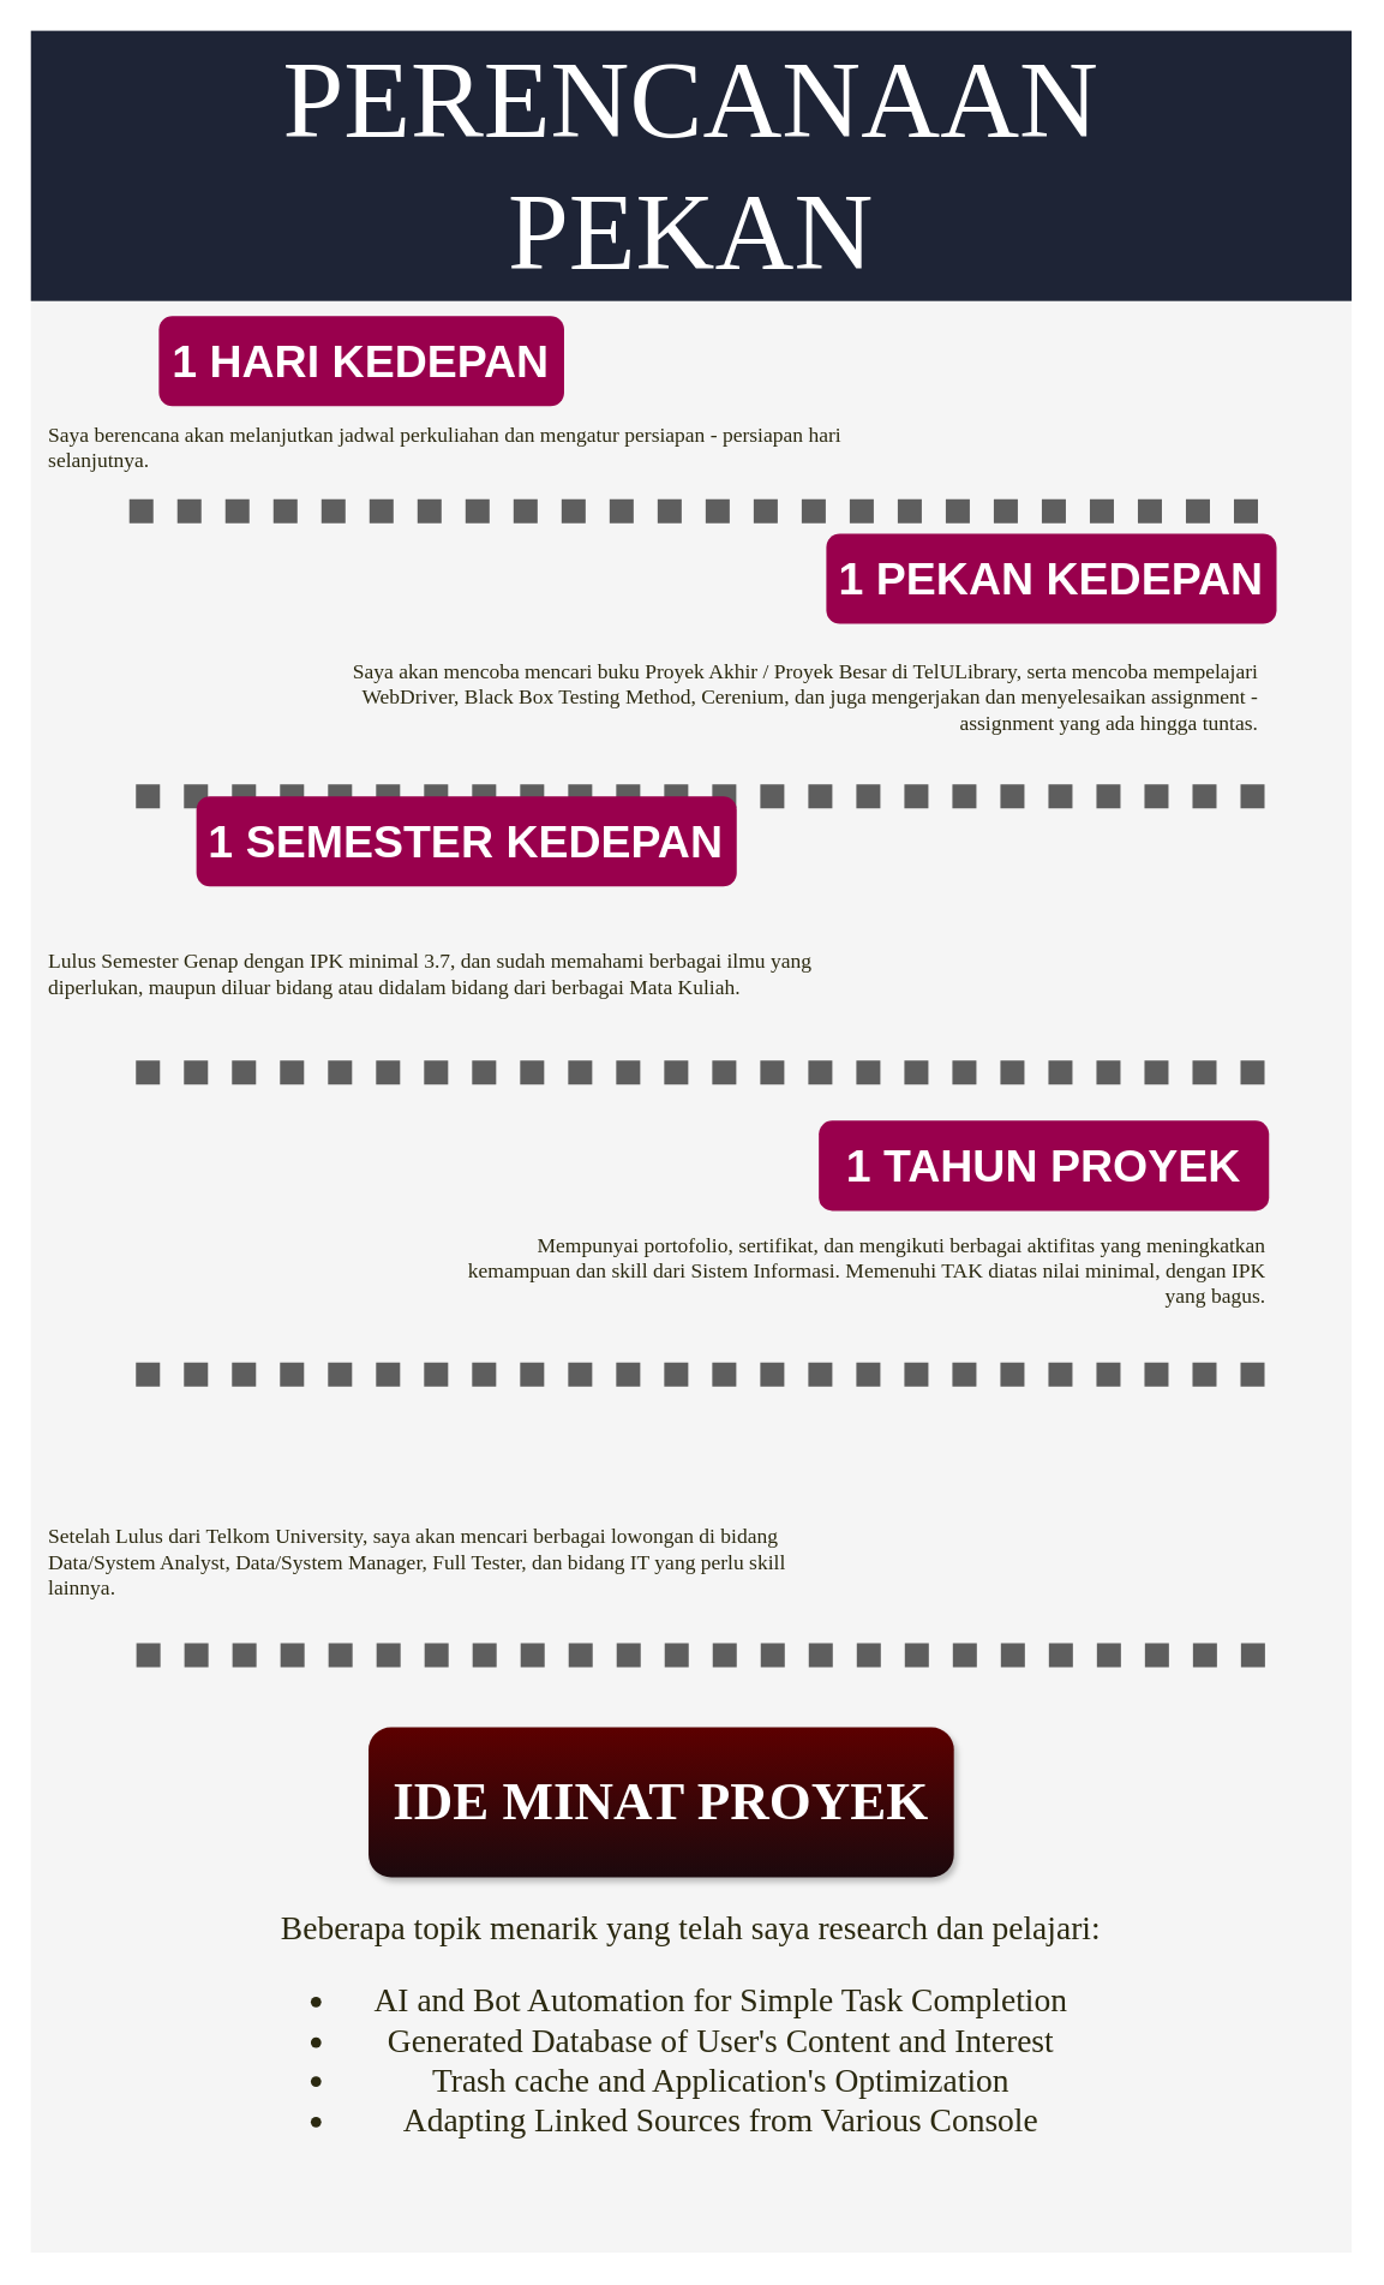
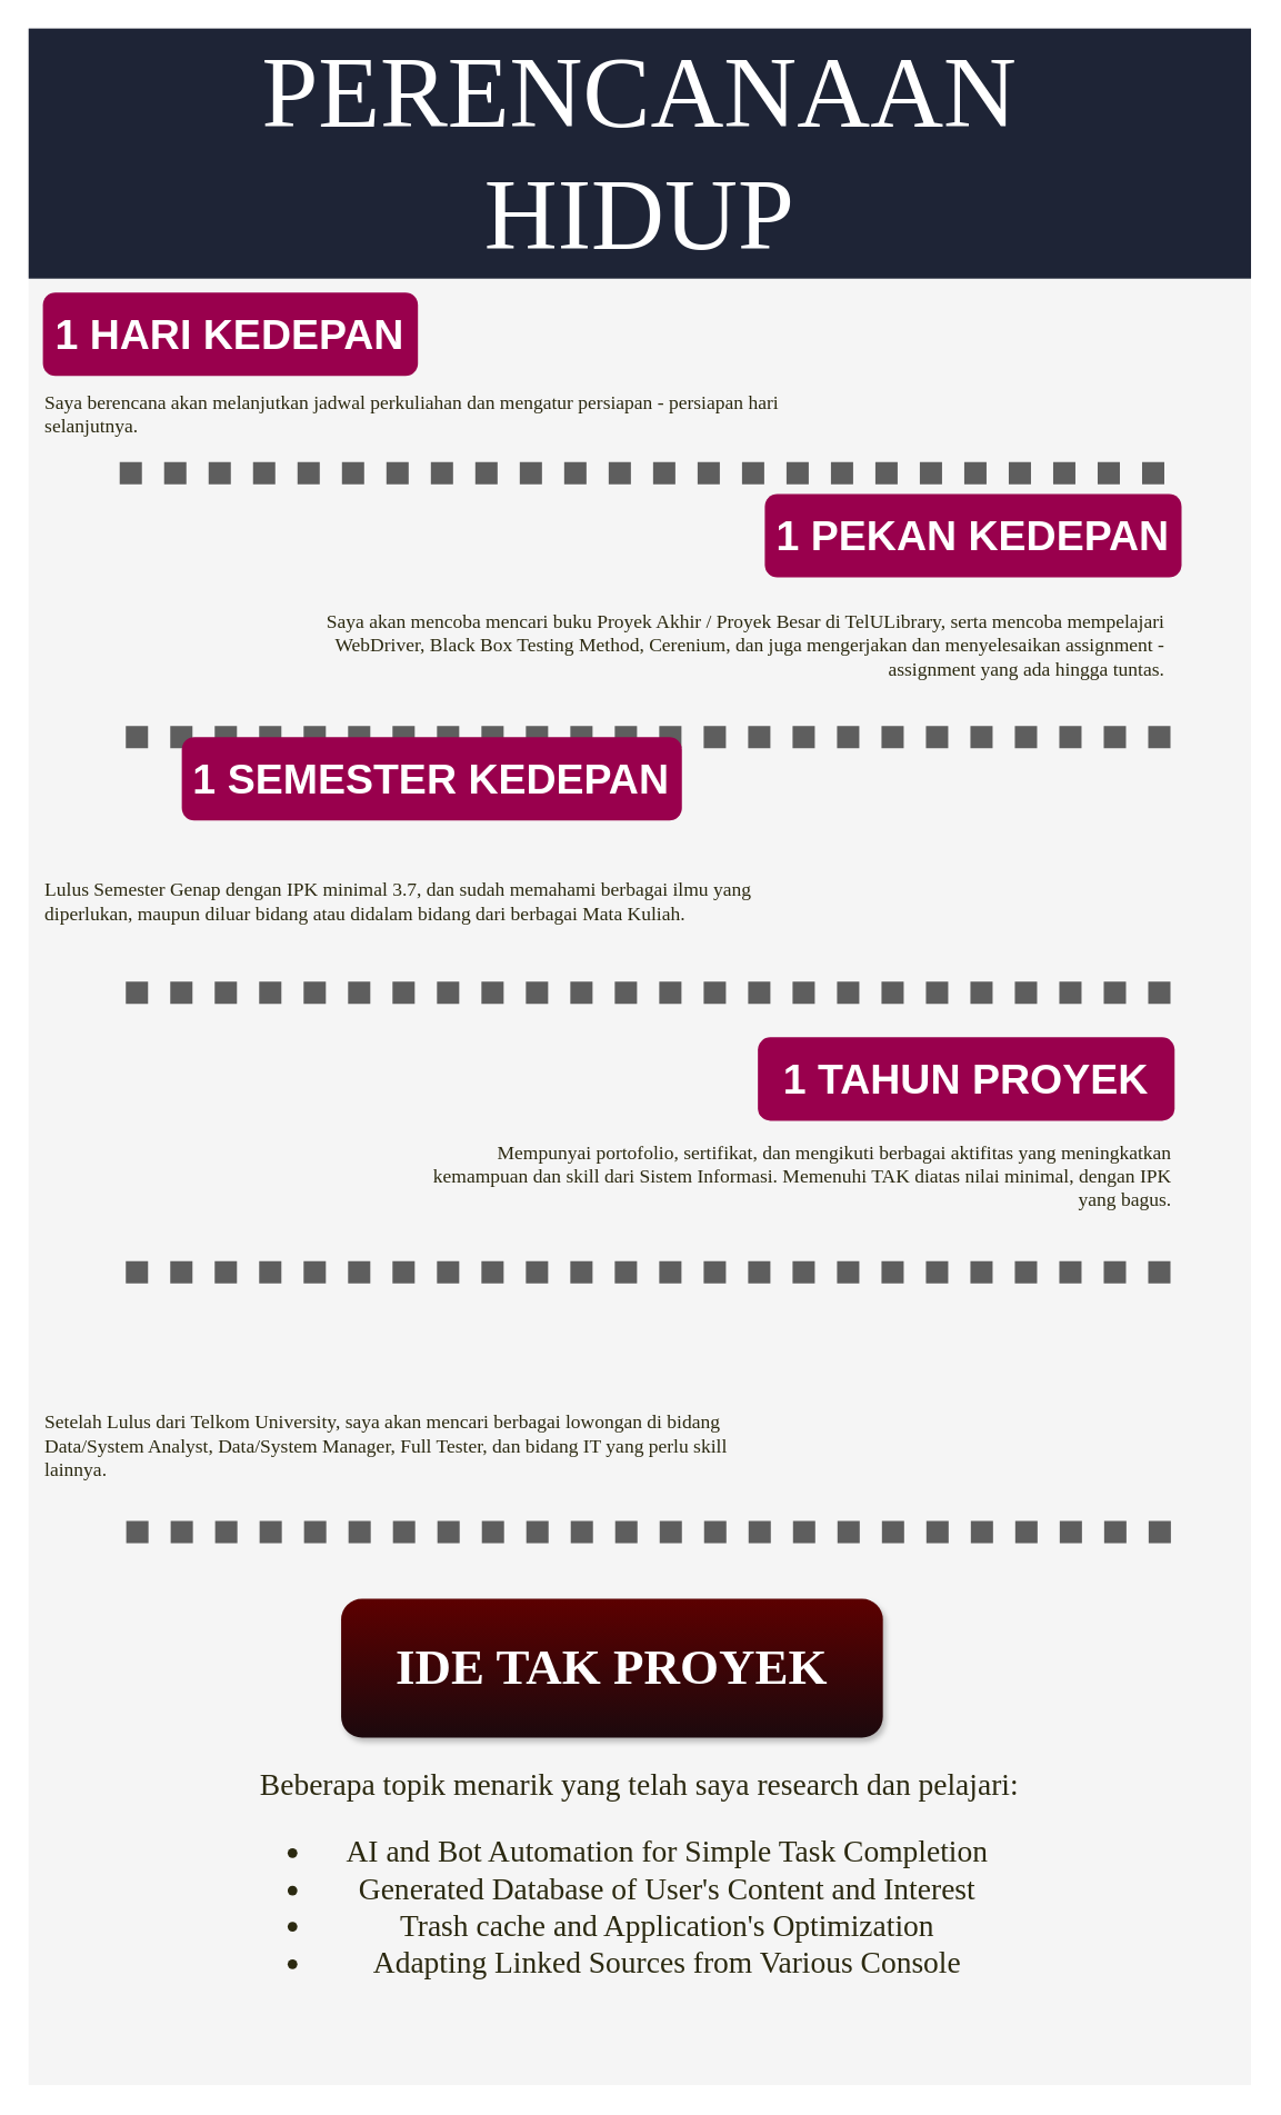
- <mxCell id="3" value="PERENCANAAN&lt;br style=&quot;font-size: 73px;&quot;&gt;PEKAN" style="whiteSpace=wrap;html=1;rounded=0;shadow=0;dashed=0;strokeColor=none;strokeWidth=4;fillColor=#1E2436;gradientColor=none;fontFamily=Times New Roman;fontSize=73;fontColor=#FFFFFF;align=center;fontStyle=0;labelBackgroundColor=none;labelBorderColor=none;" parent="1" vertex="1"><mxGeometry x="20" y="20" width="880" height="180" as="geometry" /></mxCell>
+ <mxCell id="3" value="PERENCANAAN&lt;br style=&quot;font-size: 73px;&quot;&gt;HIDUP" style="whiteSpace=wrap;html=1;rounded=0;shadow=0;dashed=0;strokeColor=none;strokeWidth=4;fillColor=#1E2436;gradientColor=none;fontFamily=Times New Roman;fontSize=73;fontColor=#FFFFFF;align=center;fontStyle=0;labelBackgroundColor=none;labelBorderColor=none;" parent="1" vertex="1"><mxGeometry x="20" y="20" width="880" height="180" as="geometry" /></mxCell>
- <mxCell id="5" value="1 HARI KEDEPAN" style="whiteSpace=wrap;html=1;rounded=1;shadow=0;dashed=0;strokeColor=none;strokeWidth=4;fillColor=#99004D;gradientColor=none;fontFamily=Helvetica;fontSize=30;fontColor=#FFFFFF;align=center;fontStyle=1" parent="1" vertex="1"><mxGeometry x="105.3" y="210" width="270" height="60" as="geometry" /></mxCell>
+ <mxCell id="5" value="1 HARI KEDEPAN" style="whiteSpace=wrap;html=1;rounded=1;shadow=0;dashed=0;strokeColor=none;strokeWidth=4;fillColor=#99004D;gradientColor=none;fontFamily=Helvetica;fontSize=30;fontColor=#FFFFFF;align=center;fontStyle=1" parent="1" vertex="1"><mxGeometry x="30.3" y="210" width="270" height="60" as="geometry" /></mxCell>
- <mxCell id="18" value="IDE MINAT PROYEK" style="whiteSpace=wrap;html=1;rounded=1;shadow=1;dashed=0;strokeColor=none;strokeWidth=4;fillColor=#5C0000;gradientColor=#1C090D;fontFamily=Lucida Console;fontSize=36;fontColor=#FFFFFF;align=center;fontStyle=1;glass=0;" vertex="1" parent="1"><mxGeometry x="245" y="1150" width="390" height="100" as="geometry" /></mxCell>
+ <mxCell id="18" value="IDE TAK PROYEK" style="whiteSpace=wrap;html=1;rounded=1;shadow=1;dashed=0;strokeColor=none;strokeWidth=4;fillColor=#5C0000;gradientColor=#1C090D;fontFamily=Lucida Console;fontSize=36;fontColor=#FFFFFF;align=center;fontStyle=1;glass=0;" vertex="1" parent="1"><mxGeometry x="245" y="1150" width="390" height="100" as="geometry" /></mxCell>
